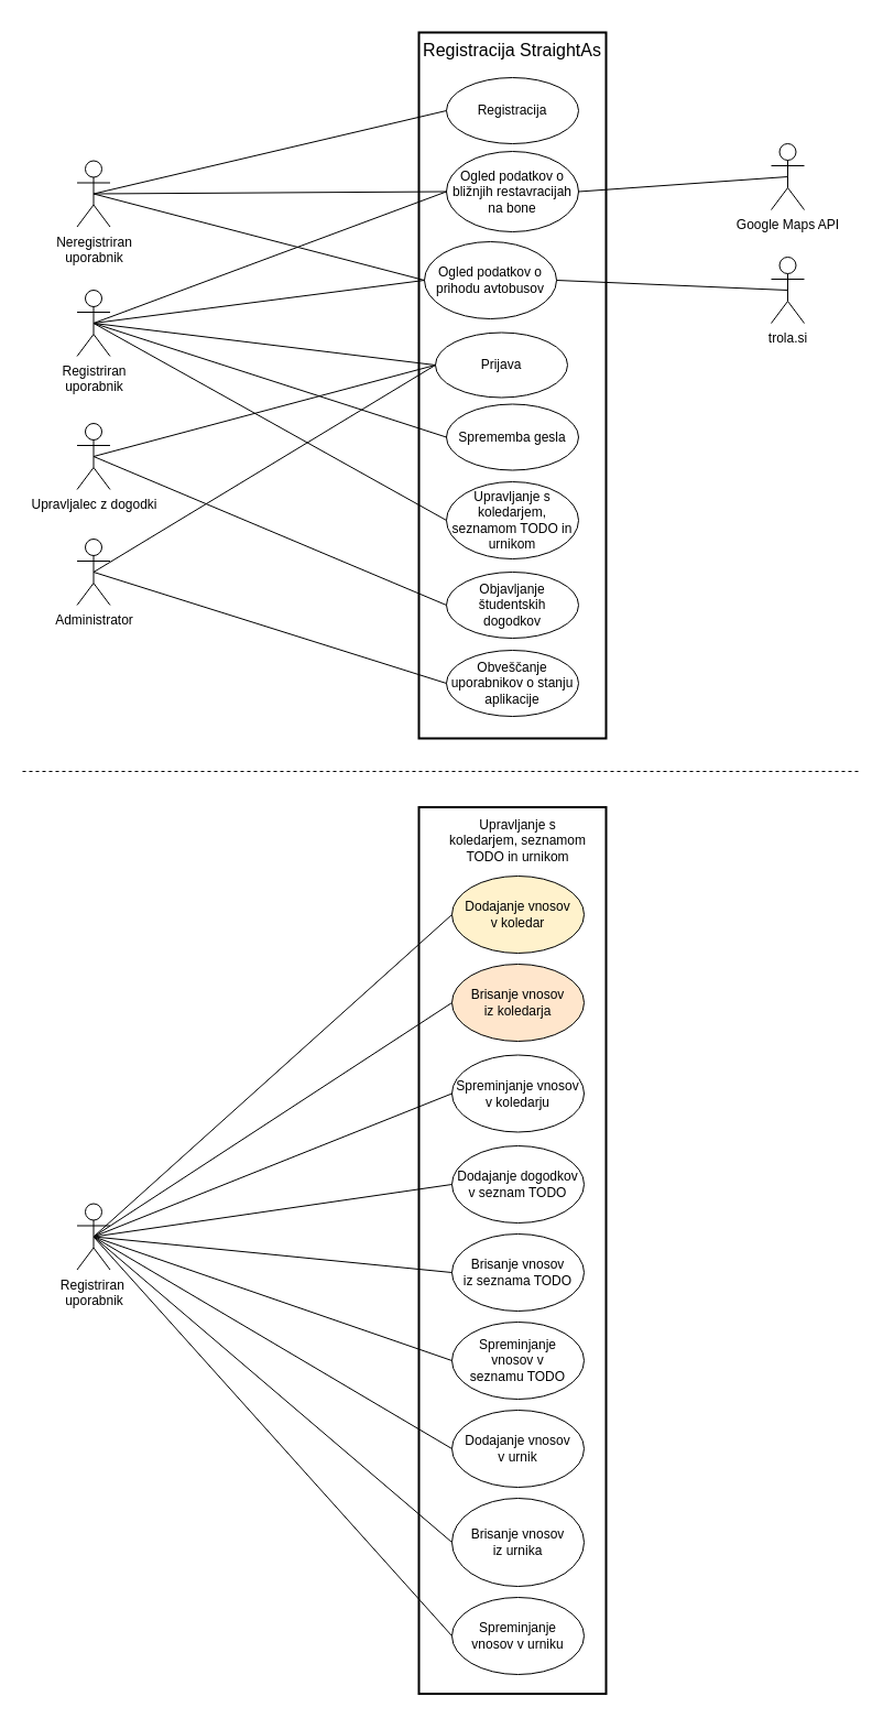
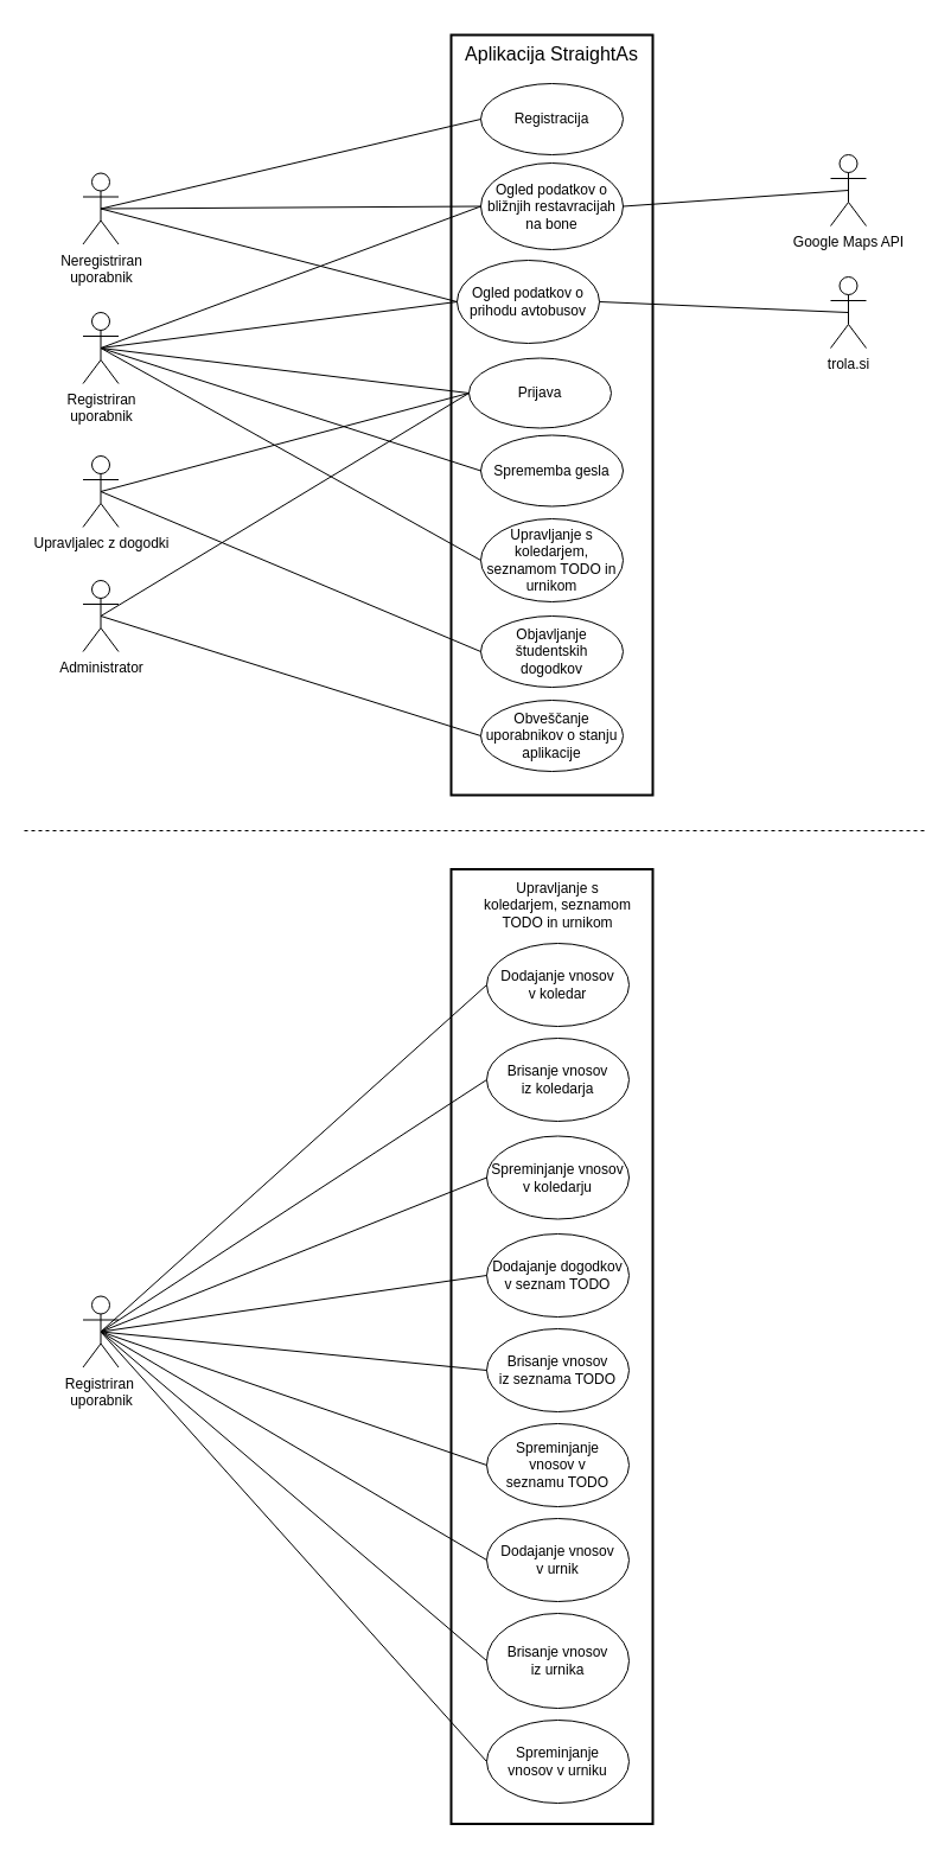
- <mxCell id="10" value="Registracija StraightAs" style="text;html=1;strokeColor=none;fillColor=none;align=center;verticalAlign=middle;whiteSpace=wrap;rounded=0;fontSize=16;" parent="1" vertex="1"><mxGeometry x="365" y="20" width="200" height="50" as="geometry" /></mxCell>
+ <mxCell id="10" value="Aplikacija StraightAs" style="text;html=1;strokeColor=none;fillColor=none;align=center;verticalAlign=middle;whiteSpace=wrap;rounded=0;fontSize=16;" parent="1" vertex="1"><mxGeometry x="365" y="20" width="200" height="50" as="geometry" /></mxCell>
- <mxCell id="32" value="Dodajanje vnosov&lt;br&gt;v koledar" style="ellipse;whiteSpace=wrap;html=1;strokeWidth=1;fillColor=#fff2cc;" parent="1" vertex="1"><mxGeometry x="410" y="795" width="120" height="70" as="geometry" /></mxCell>
+ <mxCell id="32" value="Dodajanje vnosov&lt;br&gt;v koledar" style="ellipse;whiteSpace=wrap;html=1;strokeWidth=1;" parent="1" vertex="1"><mxGeometry x="410" y="795" width="120" height="70" as="geometry" /></mxCell>
- <mxCell id="34" value="Brisanje vnosov&lt;br&gt;iz koledarja" style="ellipse;whiteSpace=wrap;html=1;strokeWidth=1;fillColor=#ffe6cc;" parent="1" vertex="1"><mxGeometry x="410" y="875" width="120" height="70" as="geometry" /></mxCell>
+ <mxCell id="34" value="Brisanje vnosov&lt;br&gt;iz koledarja" style="ellipse;whiteSpace=wrap;html=1;strokeWidth=1;" parent="1" vertex="1"><mxGeometry x="410" y="875" width="120" height="70" as="geometry" /></mxCell>
